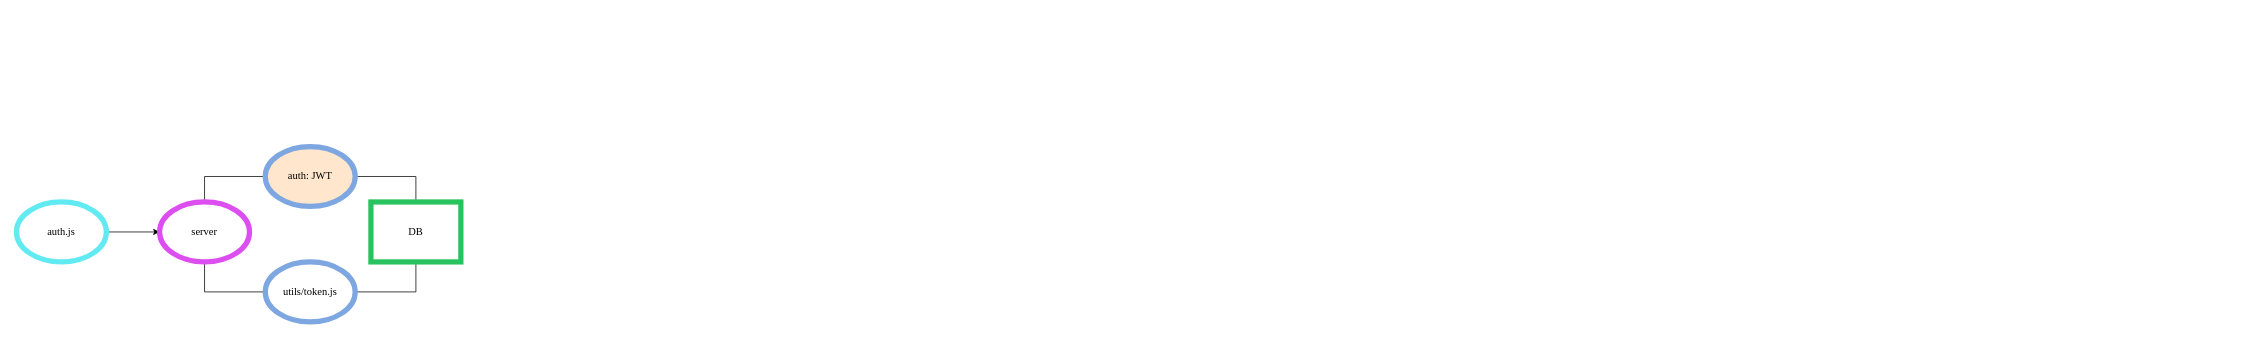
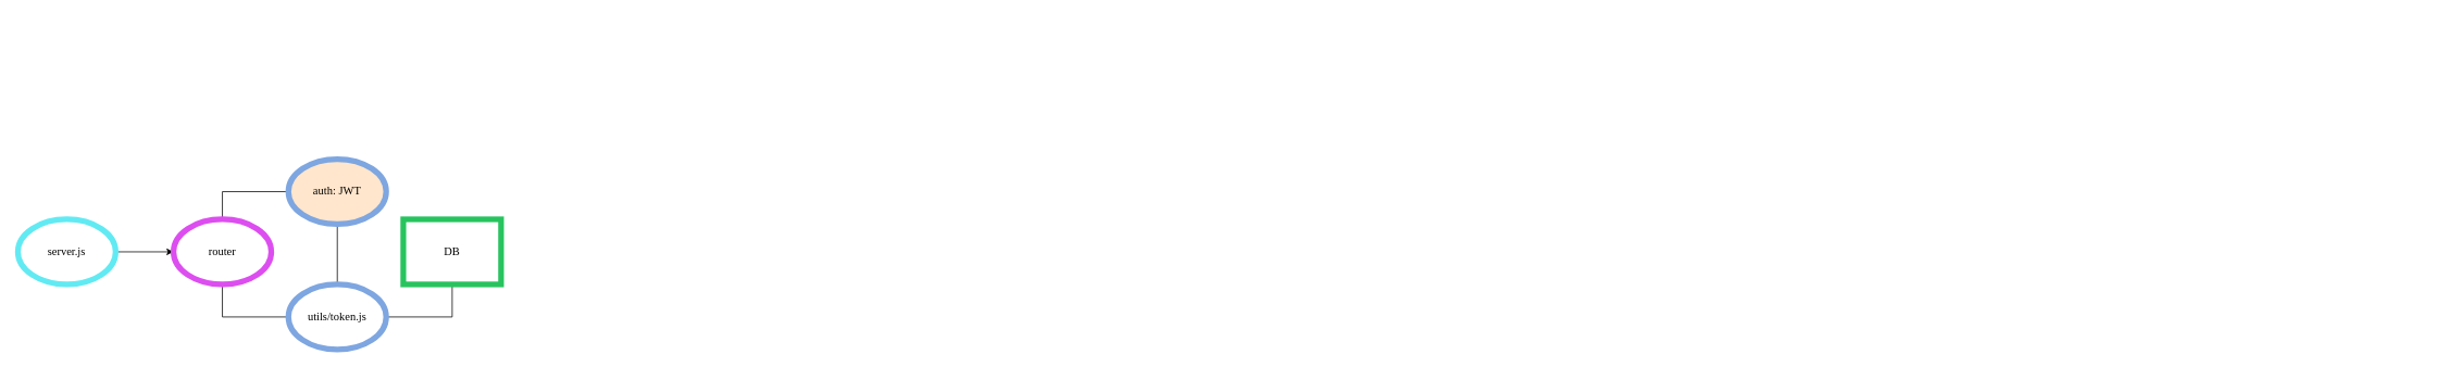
- <mxCell id="8" style="edgeStyle=orthogonalEdgeStyle;rounded=0;orthogonalLoop=1;jettySize=auto;html=1;endArrow=none;endFill=0;entryX=0.5;entryY=0;entryDx=0;entryDy=0;" edge="1" parent="1" source="9" target="12"><mxGeometry relative="1" as="geometry"><mxPoint x="534" y="271" as="targetPoint" /></mxGeometry></mxCell>
+ <mxCell id="8" style="edgeStyle=orthogonalEdgeStyle;rounded=0;orthogonalLoop=1;jettySize=auto;html=1;endArrow=none;endFill=0;" edge="1" parent="1" source="9" target="11"><mxGeometry relative="1" as="geometry"><mxPoint x="534" y="271" as="targetPoint" /></mxGeometry></mxCell>
- <mxCell id="4" value="auth.js" style="ellipse;whiteSpace=wrap;html=1;strokeWidth=7;strokeColor=#62eaf3;fontSize=14;fontStyle=0;fontFamily=Lucida Console;" parent="1" vertex="1"><mxGeometry x="20" y="269" width="120" height="80" as="geometry" /></mxCell>
+ <mxCell id="4" value="server.js" style="ellipse;whiteSpace=wrap;html=1;strokeWidth=7;strokeColor=#62eaf3;fontSize=14;fontStyle=0;fontFamily=Lucida Console;" parent="1" vertex="1"><mxGeometry x="20" y="269" width="120" height="80" as="geometry" /></mxCell>
- <mxCell id="7" value="server" style="ellipse;whiteSpace=wrap;html=1;strokeWidth=7;strokeColor=#dc4eef;fontSize=14;fontStyle=0;fontFamily=Lucida Console;" parent="1" vertex="1"><mxGeometry x="211" y="269" width="120" height="80" as="geometry" /></mxCell>
+ <mxCell id="7" value="router" style="ellipse;whiteSpace=wrap;html=1;strokeWidth=7;strokeColor=#dc4eef;fontSize=14;fontStyle=0;fontFamily=Lucida Console;" parent="1" vertex="1"><mxGeometry x="211" y="269" width="120" height="80" as="geometry" /></mxCell>
